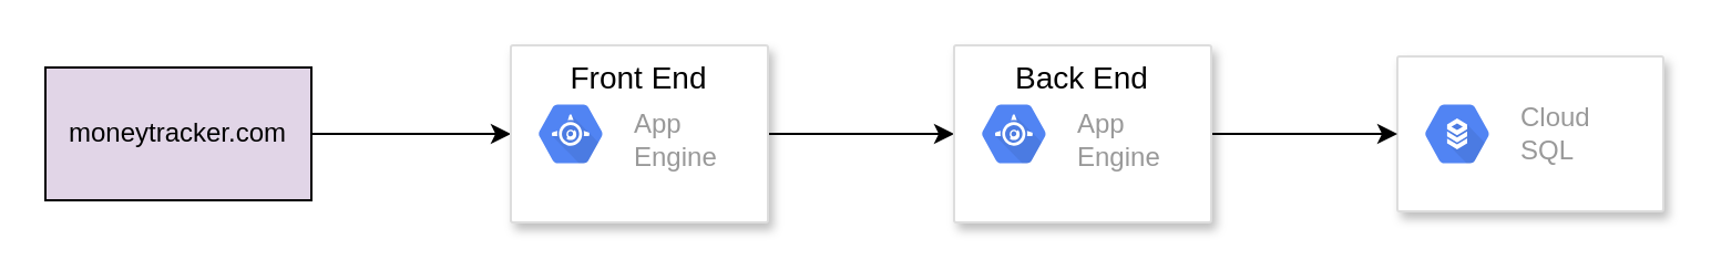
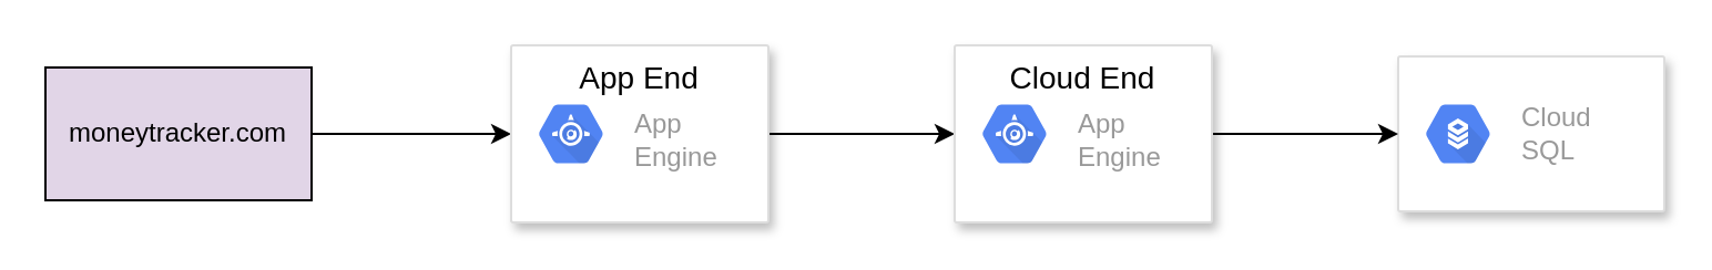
- <mxCell id="7" value="Front End" style="strokeColor=#dddddd;shadow=1;strokeWidth=1;rounded=1;absoluteArcSize=1;arcSize=2;verticalAlign=top;fontSize=14;" vertex="1" parent="1"><mxGeometry x="230" y="20" width="116" height="80" as="geometry" /></mxCell>
+ <mxCell id="7" value="App End" style="strokeColor=#dddddd;shadow=1;strokeWidth=1;rounded=1;absoluteArcSize=1;arcSize=2;verticalAlign=top;fontSize=14;" vertex="1" parent="1"><mxGeometry x="230" y="20" width="116" height="80" as="geometry" /></mxCell>
- <mxCell id="10" value="Back End" style="strokeColor=#dddddd;shadow=1;strokeWidth=1;rounded=1;absoluteArcSize=1;arcSize=2;verticalAlign=top;fontSize=14;" vertex="1" parent="1"><mxGeometry x="430" y="20" width="116" height="80" as="geometry" /></mxCell>
+ <mxCell id="10" value="Cloud End" style="strokeColor=#dddddd;shadow=1;strokeWidth=1;rounded=1;absoluteArcSize=1;arcSize=2;verticalAlign=top;fontSize=14;" vertex="1" parent="1"><mxGeometry x="430" y="20" width="116" height="80" as="geometry" /></mxCell>
